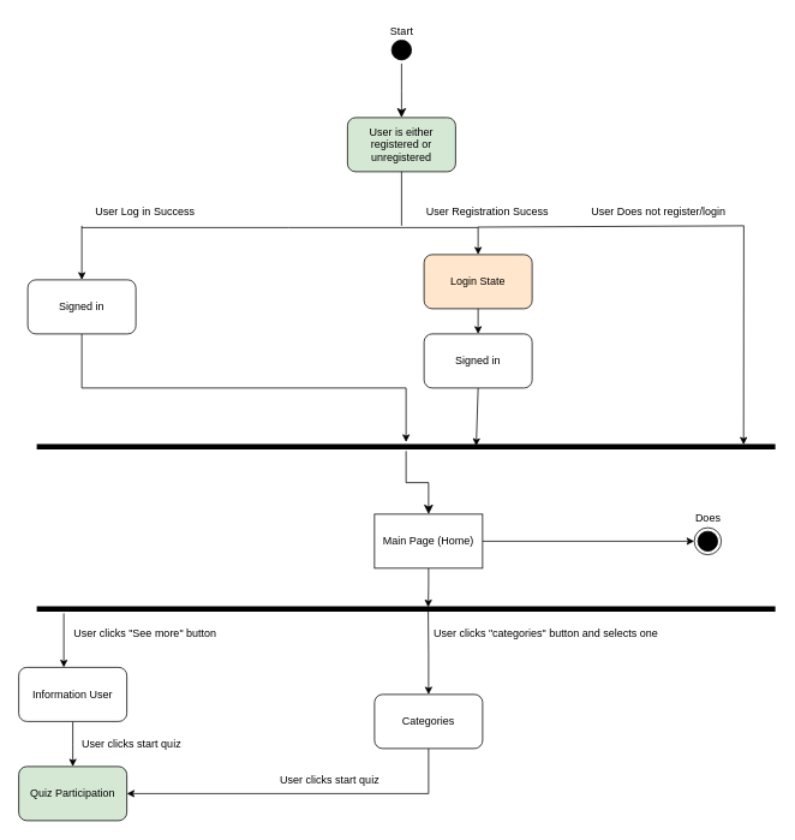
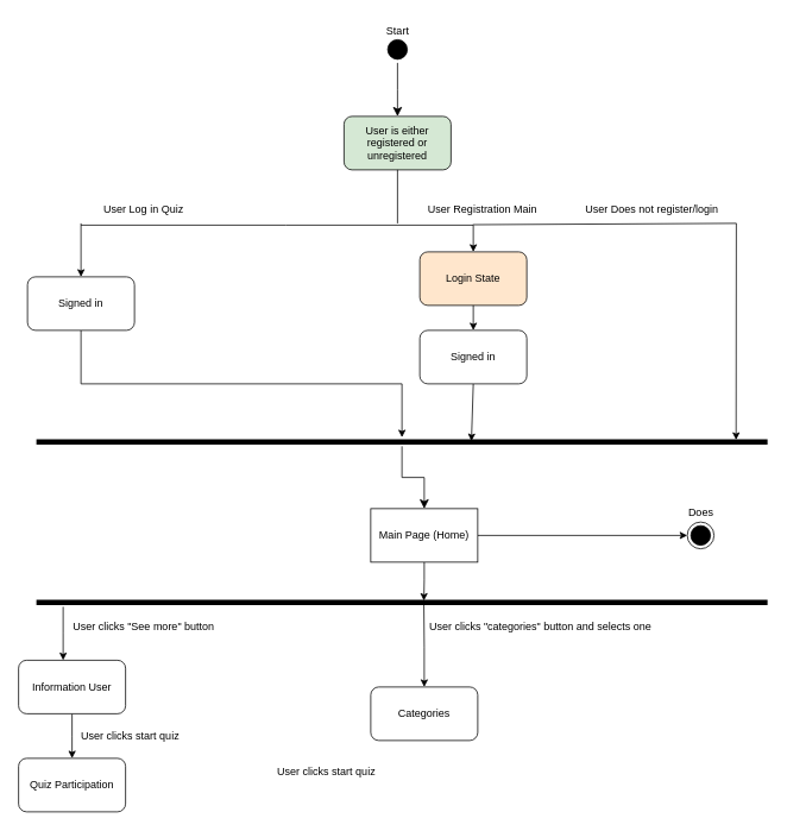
- <mxCell id="7" value="User Log&amp;nbsp;in Success" style="text;html=1;align=center;verticalAlign=middle;resizable=0;points=[];autosize=1;strokeColor=none;fillColor=none;" parent="1" vertex="1"><mxGeometry x="95" y="220" width="130" height="30" as="geometry" /></mxCell>
+ <mxCell id="7" value="User Log&amp;nbsp;in Quiz" style="text;html=1;align=center;verticalAlign=middle;resizable=0;points=[];autosize=1;strokeColor=none;fillColor=none;" parent="1" vertex="1"><mxGeometry x="95" y="220" width="130" height="30" as="geometry" /></mxCell>
- <mxCell id="8" value="User Registration Sucess" style="text;html=1;align=center;verticalAlign=middle;resizable=0;points=[];autosize=1;strokeColor=none;fillColor=none;" parent="1" vertex="1"><mxGeometry x="460" y="220" width="160" height="30" as="geometry" /></mxCell>
+ <mxCell id="8" value="User Registration Main" style="text;html=1;align=center;verticalAlign=middle;resizable=0;points=[];autosize=1;strokeColor=none;fillColor=none;" parent="1" vertex="1"><mxGeometry x="460" y="220" width="160" height="30" as="geometry" /></mxCell>
- <mxCell id="30" value="Quiz Participation" style="rounded=1;whiteSpace=wrap;html=1;fillColor=#d5e8d4;" parent="1" vertex="1"><mxGeometry y="850" width="120" height="60" as="geometry" x="20" /></mxCell>
+ <mxCell id="30" value="Quiz Participation" style="rounded=1;whiteSpace=wrap;html=1;" parent="1" vertex="1"><mxGeometry y="850" width="120" height="60" as="geometry" x="20" /></mxCell>
- <mxCell id="33" style="edgeStyle=orthogonalEdgeStyle;rounded=0;orthogonalLoop=1;jettySize=auto;html=1;exitX=0.5;exitY=1;exitDx=0;exitDy=0;entryX=1;entryY=0.5;entryDx=0;entryDy=0;" edge="1" parent="1" source="34" target="30"><mxGeometry relative="1" as="geometry" /></mxCell>
